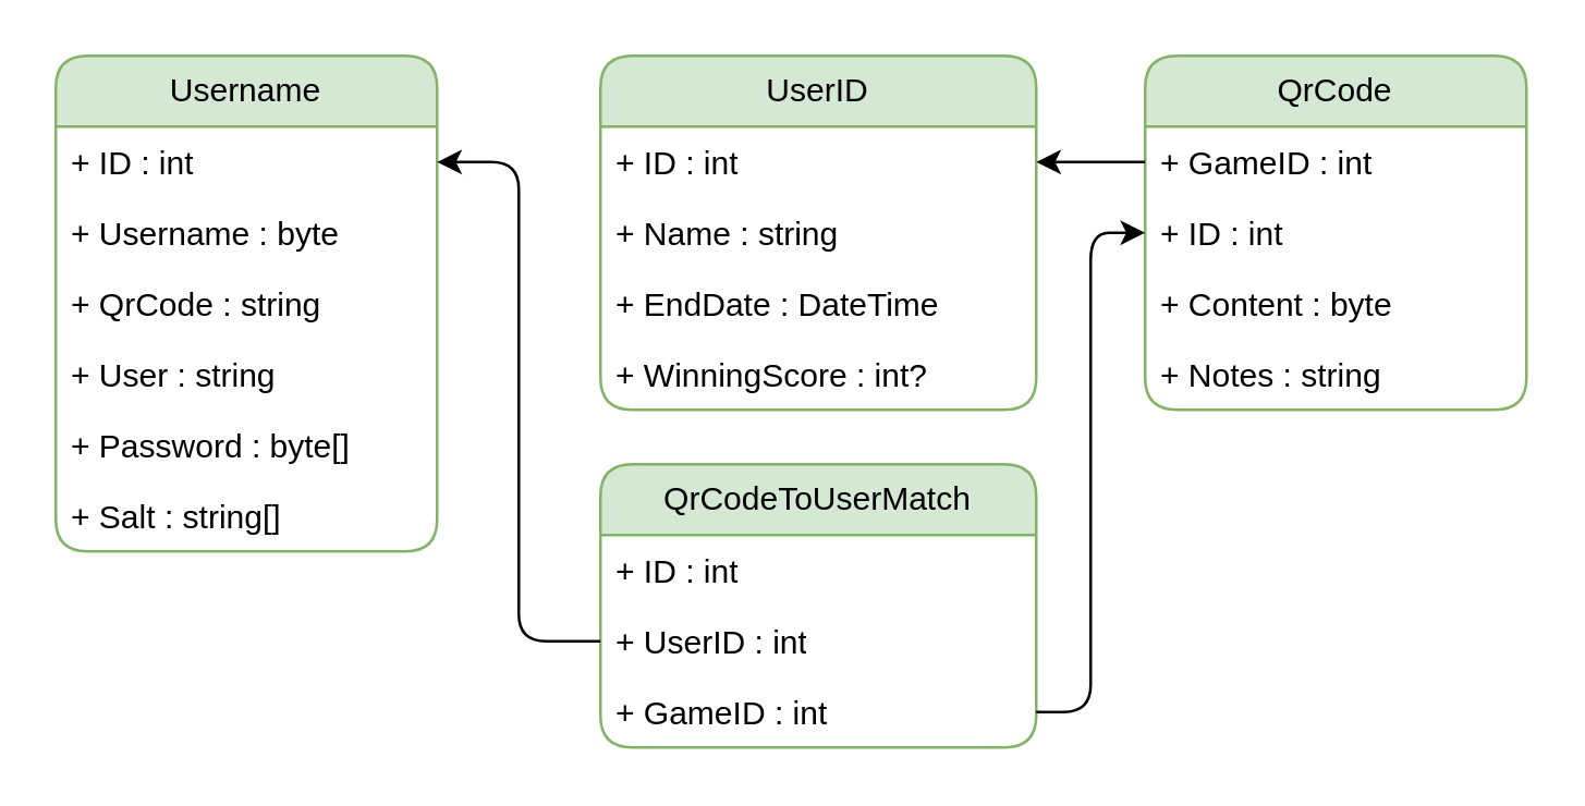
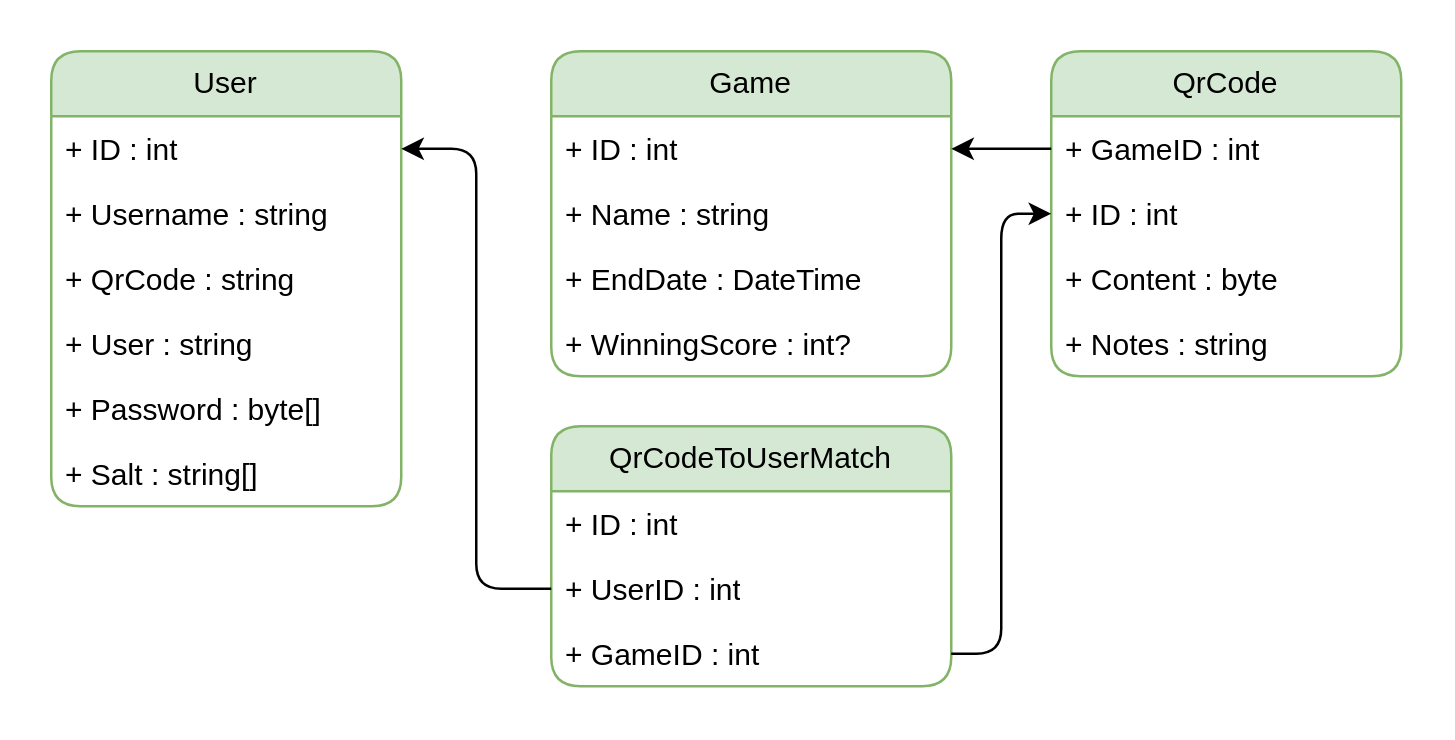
- <mxCell id="7" value="Username" style="swimlane;fontStyle=0;childLayout=stackLayout;horizontal=1;startSize=26;fillColor=#d5e8d4;horizontalStack=0;resizeParent=1;resizeParentMax=0;resizeLast=0;collapsible=1;marginBottom=0;whiteSpace=wrap;html=1;rounded=1;labelBackgroundColor=none;strokeColor=#82b366;" vertex="1" parent="1"><mxGeometry x="20" y="20" width="140" height="182" as="geometry" /></mxCell>
+ <mxCell id="7" value="User" style="swimlane;fontStyle=0;childLayout=stackLayout;horizontal=1;startSize=26;fillColor=#d5e8d4;horizontalStack=0;resizeParent=1;resizeParentMax=0;resizeLast=0;collapsible=1;marginBottom=0;whiteSpace=wrap;html=1;rounded=1;labelBackgroundColor=none;strokeColor=#82b366;" vertex="1" parent="1"><mxGeometry x="20" y="20" width="140" height="182" as="geometry" /></mxCell>
- <mxCell id="2" value="UserID" style="swimlane;fontStyle=0;childLayout=stackLayout;horizontal=1;startSize=26;fillColor=#d5e8d4;horizontalStack=0;resizeParent=1;resizeParentMax=0;resizeLast=0;collapsible=1;marginBottom=0;whiteSpace=wrap;html=1;rounded=1;labelBackgroundColor=none;strokeColor=#82b366;" vertex="1" parent="1"><mxGeometry x="220" y="20" width="160" height="130" as="geometry" /></mxCell>
+ <mxCell id="2" value="Game" style="swimlane;fontStyle=0;childLayout=stackLayout;horizontal=1;startSize=26;fillColor=#d5e8d4;horizontalStack=0;resizeParent=1;resizeParentMax=0;resizeLast=0;collapsible=1;marginBottom=0;whiteSpace=wrap;html=1;rounded=1;labelBackgroundColor=none;strokeColor=#82b366;" vertex="1" parent="1"><mxGeometry x="220" y="20" width="160" height="130" as="geometry" /></mxCell>
- <mxCell id="9" value="+ Username : byte" style="text;strokeColor=none;fillColor=none;align=left;verticalAlign=top;spacingLeft=4;spacingRight=4;overflow=hidden;rotatable=0;points=[[0,0.5],[1,0.5]];portConstraint=eastwest;whiteSpace=wrap;html=1;rounded=1;labelBackgroundColor=none;" vertex="1" parent="7"><mxGeometry y="52" width="140" height="26" as="geometry" /></mxCell>
+ <mxCell id="9" value="+ Username : string" style="text;strokeColor=none;fillColor=none;align=left;verticalAlign=top;spacingLeft=4;spacingRight=4;overflow=hidden;rotatable=0;points=[[0,0.5],[1,0.5]];portConstraint=eastwest;whiteSpace=wrap;html=1;rounded=1;labelBackgroundColor=none;" vertex="1" parent="7"><mxGeometry y="52" width="140" height="26" as="geometry" /></mxCell>
